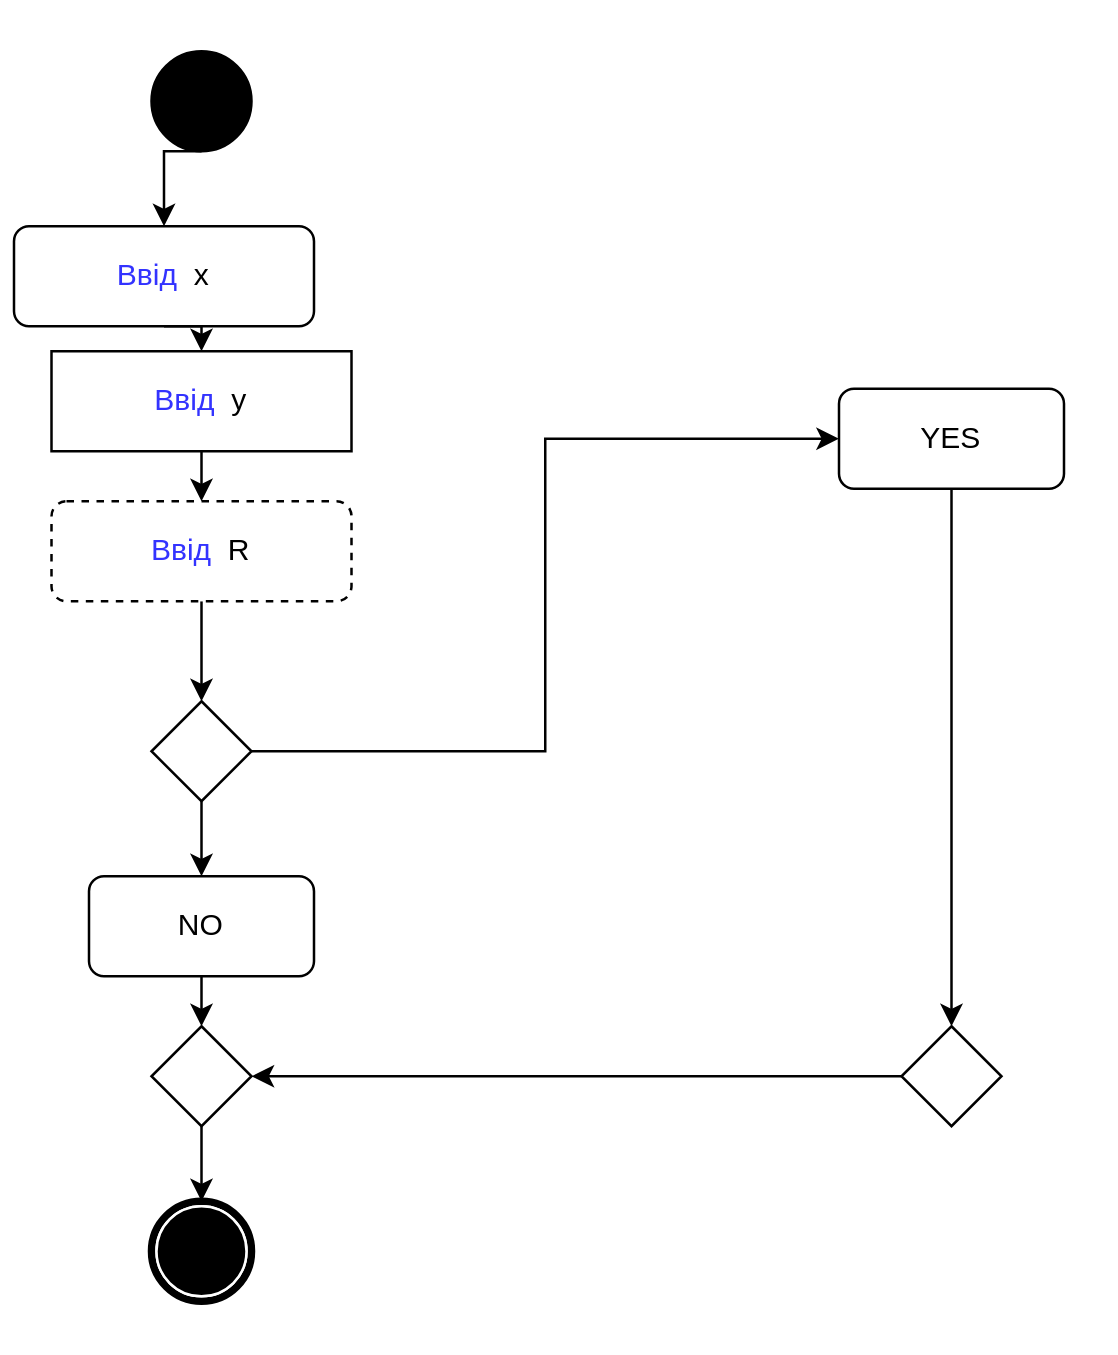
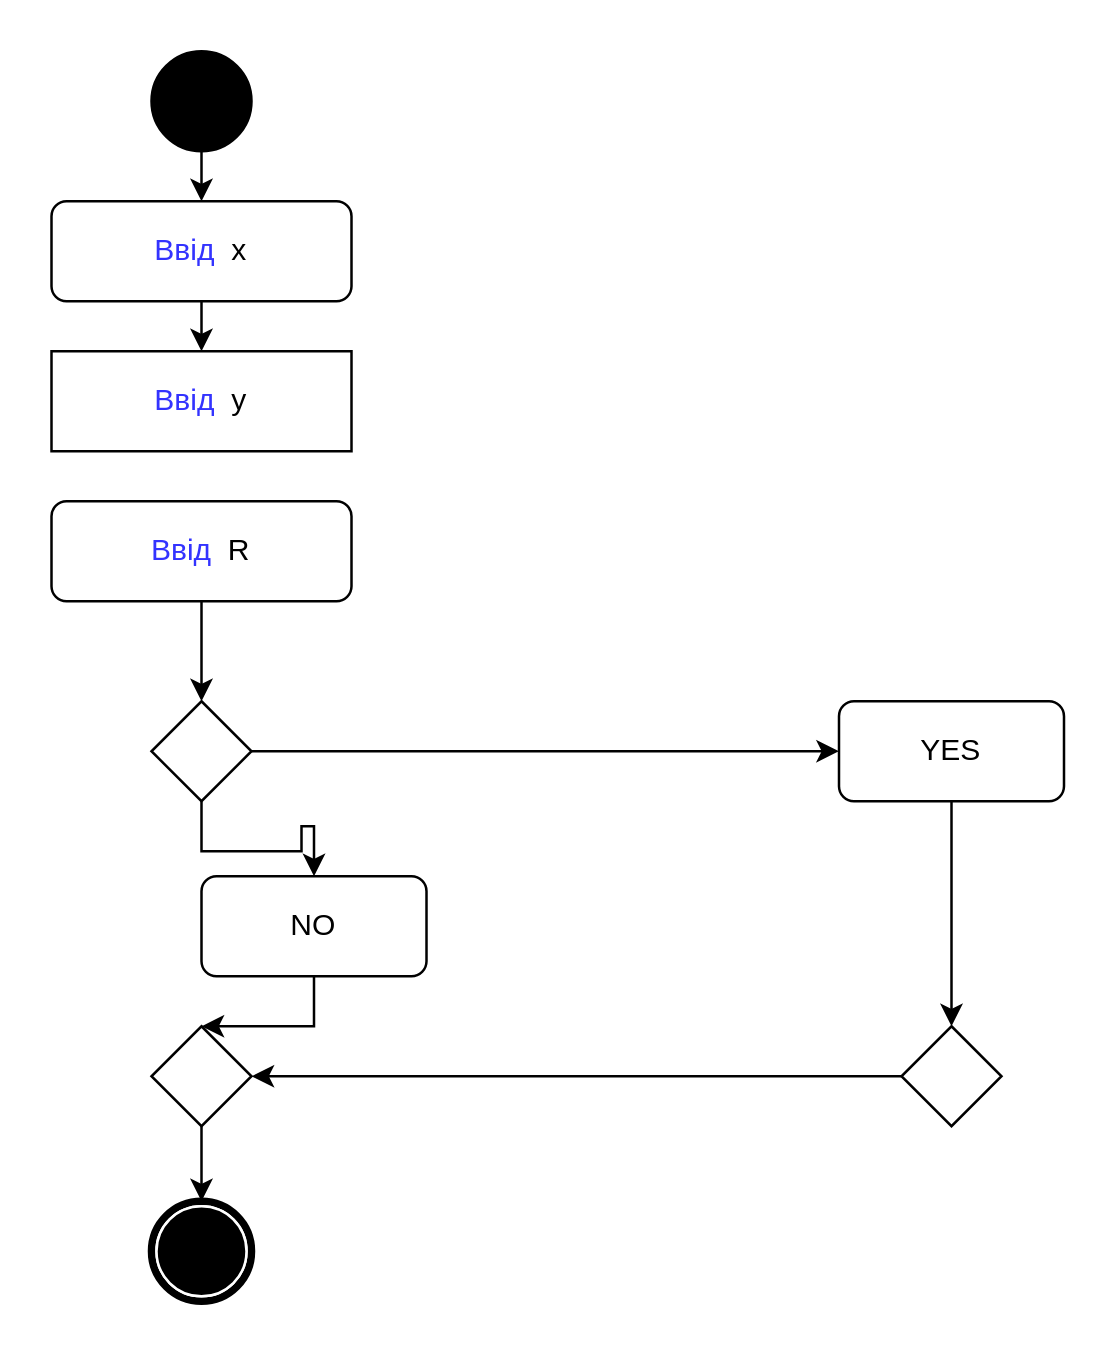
- <mxCell id="6" value="&lt;font color=&quot;#3333ff&quot;&gt;Ввід&amp;nbsp; &lt;/font&gt;&lt;font color=&quot;#000000&quot;&gt;x&lt;/font&gt;" style="rounded=1;whiteSpace=wrap;html=1;" parent="1" vertex="1"><mxGeometry x="5" y="90" width="120" height="40" as="geometry" /></mxCell>
+ <mxCell id="6" value="&lt;font color=&quot;#3333ff&quot;&gt;Ввід&amp;nbsp; &lt;/font&gt;&lt;font color=&quot;#000000&quot;&gt;x&lt;/font&gt;" style="rounded=1;whiteSpace=wrap;html=1;" parent="1" vertex="1"><mxGeometry x="20" y="80" width="120" height="40" as="geometry" /></mxCell>
- <mxCell id="15" value="YES" style="rounded=1;whiteSpace=wrap;html=1;" parent="1" vertex="1"><mxGeometry x="335" y="155" width="90" height="40" as="geometry" /></mxCell>
+ <mxCell id="15" value="YES" style="rounded=1;whiteSpace=wrap;html=1;" parent="1" vertex="1"><mxGeometry x="335" y="280" width="90" height="40" as="geometry" /></mxCell>
- <mxCell id="7" style="edgeStyle=orthogonalEdgeStyle;rounded=0;orthogonalLoop=1;jettySize=auto;html=1;exitX=0.5;exitY=1;exitDx=0;exitDy=0;entryX=0.5;entryY=0;entryDx=0;entryDy=0;" parent="1" source="8" target="10" edge="1"><mxGeometry relative="1" as="geometry" /></mxCell>
- <mxCell id="10" value="&lt;font color=&quot;#3333ff&quot;&gt;Ввід&amp;nbsp; &lt;/font&gt;&lt;font color=&quot;#000000&quot;&gt;R&lt;/font&gt;" style="rounded=1;whiteSpace=wrap;html=1;dashed=1;" parent="1" vertex="1"><mxGeometry x="20" y="200" width="120" height="40" as="geometry" /></mxCell>
+ <mxCell id="10" value="&lt;font color=&quot;#3333ff&quot;&gt;Ввід&amp;nbsp; &lt;/font&gt;&lt;font color=&quot;#000000&quot;&gt;R&lt;/font&gt;" style="rounded=1;whiteSpace=wrap;html=1;" parent="1" vertex="1"><mxGeometry x="20" y="200" width="120" height="40" as="geometry" /></mxCell>
- <mxCell id="17" value="NO" style="rounded=1;whiteSpace=wrap;html=1;" parent="1" vertex="1"><mxGeometry x="35" y="350" width="90" height="40" as="geometry" /></mxCell>
+ <mxCell id="17" value="NO" style="rounded=1;whiteSpace=wrap;html=1;" parent="1" vertex="1"><mxGeometry x="80" y="350" width="90" height="40" as="geometry" /></mxCell>
